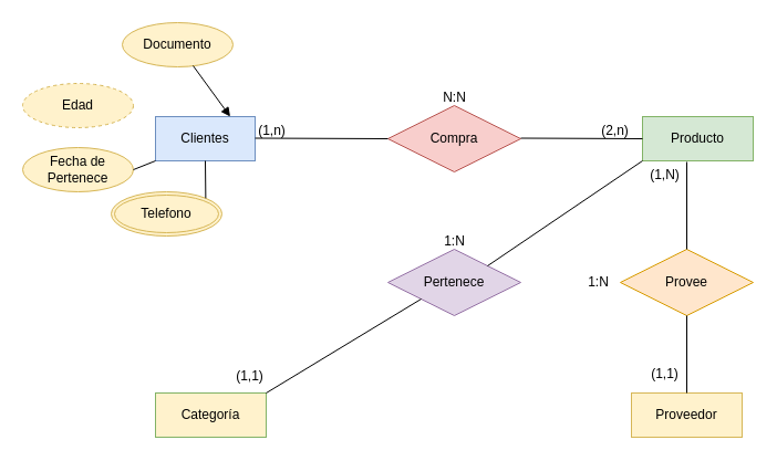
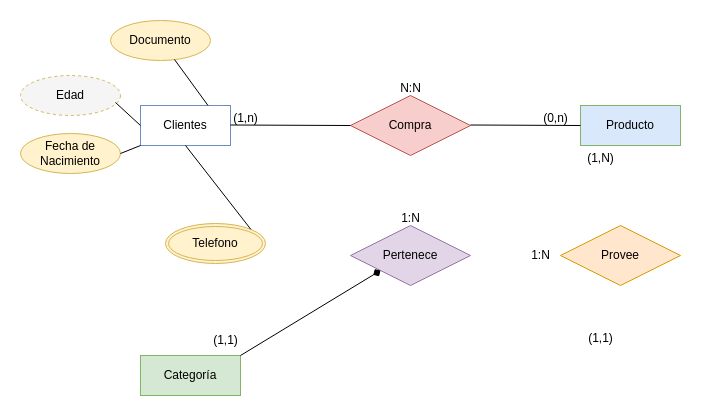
- <mxCell id="20" value="Edad" style="ellipse;whiteSpace=wrap;html=1;align=center;dashed=1;fillColor=#fff2cc;strokeColor=#d6b656;" parent="1" vertex="1"><mxGeometry x="20" y="75" width="100" height="40" as="geometry" /></mxCell>
+ <mxCell id="20" value="Edad" style="ellipse;whiteSpace=wrap;html=1;align=center;dashed=1;fillColor=#f5f5f5;strokeColor=#d6b656;" parent="1" vertex="1"><mxGeometry x="20" y="75" width="100" height="40" as="geometry" /></mxCell>
- <mxCell id="27" value="" style="endArrow=block;html=1;rounded=0;exitX=0.64;exitY=0.975;exitDx=0;exitDy=0;exitPerimeter=0;entryX=0.75;entryY=0;entryDx=0;entryDy=0;" parent="1" source="11" target="3" edge="1"><mxGeometry relative="1" as="geometry"><mxPoint x="290" y="225" as="sourcePoint" /><mxPoint x="450" y="225" as="targetPoint" /></mxGeometry></mxCell>
+ <mxCell id="27" value="" style="endArrow=none;html=1;rounded=0;exitX=0.64;exitY=0.975;exitDx=0;exitDy=0;exitPerimeter=0;entryX=0.75;entryY=0;entryDx=0;entryDy=0;" parent="1" source="11" target="3" edge="1"><mxGeometry relative="1" as="geometry"><mxPoint x="290" y="225" as="sourcePoint" /><mxPoint x="450" y="225" as="targetPoint" /></mxGeometry></mxCell>
+ <mxCell id="29" value="" style="endArrow=none;html=1;rounded=0;exitX=0.95;exitY=0.675;exitDx=0;exitDy=0;exitPerimeter=0;entryX=0;entryY=0.5;entryDx=0;entryDy=0;" parent="1" source="20" target="3" edge="1"><mxGeometry relative="1" as="geometry"><mxPoint x="290" y="225" as="sourcePoint" /><mxPoint x="450" y="225" as="targetPoint" /></mxGeometry></mxCell>
- <mxCell id="9" value="(2,n)" style="text;html=1;align=center;verticalAlign=middle;resizable=0;points=[];autosize=1;strokeColor=none;fillColor=none;" parent="1" vertex="1"><mxGeometry x="530" y="103" width="50" height="30" as="geometry" /></mxCell>
+ <mxCell id="9" value="(0,n)" style="text;html=1;align=center;verticalAlign=middle;resizable=0;points=[];autosize=1;strokeColor=none;fillColor=none;" parent="1" vertex="1"><mxGeometry x="530" y="103" width="50" height="30" as="geometry" /></mxCell>
- <mxCell id="3" value="Clientes" style="whiteSpace=wrap;html=1;align=center;fillColor=#dae8fc;strokeColor=#6c8ebf;" parent="1" vertex="1"><mxGeometry x="140" y="105" width="90" height="40" as="geometry" /></mxCell>
+ <mxCell id="3" value="Clientes" style="whiteSpace=wrap;html=1;align=center;fillColor=#ffffff;strokeColor=#6c8ebf;" parent="1" vertex="1"><mxGeometry x="140" y="105" width="90" height="40" as="geometry" /></mxCell>
- <mxCell id="4" value="Producto" style="whiteSpace=wrap;html=1;align=center;fillColor=#d5e8d4;strokeColor=#82b366;" parent="1" vertex="1"><mxGeometry x="580" y="105" width="100" height="40" as="geometry" /></mxCell>
+ <mxCell id="4" value="Producto" style="whiteSpace=wrap;html=1;align=center;fillColor=#dae8fc;strokeColor=#82b366;" parent="1" vertex="1"><mxGeometry x="580" y="105" width="100" height="40" as="geometry" /></mxCell>
- <mxCell id="10" value="Fecha de Pertenece" style="ellipse;whiteSpace=wrap;html=1;align=center;fillColor=#fff2cc;strokeColor=#d6b656;" parent="1" vertex="1"><mxGeometry x="20" y="133" width="100" height="40" as="geometry" /></mxCell>
+ <mxCell id="10" value="Fecha de Nacimiento" style="ellipse;whiteSpace=wrap;html=1;align=center;fillColor=#fff2cc;strokeColor=#d6b656;" parent="1" vertex="1"><mxGeometry x="20" y="133" width="100" height="40" as="geometry" /></mxCell>
- <mxCell id="16" value="" style="endArrow=none;html=1;rounded=0;entryX=0.5;entryY=0;entryDx=0;entryDy=0;exitX=0.4;exitY=1.025;exitDx=0;exitDy=0;exitPerimeter=0;" parent="1" source="4" target="13" edge="1"><mxGeometry relative="1" as="geometry"><mxPoint x="620" y="147" as="sourcePoint" /><mxPoint x="620" y="222" as="targetPoint" /></mxGeometry></mxCell>
- <mxCell id="19" value="" style="endArrow=none;html=1;rounded=0;entryX=0;entryY=1;entryDx=0;entryDy=0;exitX=1;exitY=0;exitDx=0;exitDy=0;" parent="1" source="12" target="4" edge="1"><mxGeometry relative="1" as="geometry"><mxPoint x="440" y="240" as="sourcePoint" /><mxPoint x="580" y="155" as="targetPoint" /></mxGeometry></mxCell>
- <mxCell id="21" value="Telefono" style="ellipse;shape=doubleEllipse;margin=3;whiteSpace=wrap;html=1;align=center;fillColor=#fff2cc;strokeColor=#d6b656;" parent="1" vertex="1"><mxGeometry x="100" y="173" width="100" height="40" as="geometry" /></mxCell>
+ <mxCell id="21" value="Telefono" style="ellipse;shape=doubleEllipse;margin=3;whiteSpace=wrap;html=1;align=center;fillColor=#fff2cc;strokeColor=#d6b656;" parent="1" vertex="1"><mxGeometry x="165" y="223" width="100" height="40" as="geometry" /></mxCell>
- <mxCell id="18" value="" style="endArrow=none;html=1;rounded=0;exitX=1;exitY=0;exitDx=0;exitDy=0;entryX=0;entryY=1;entryDx=0;entryDy=0;" parent="1" source="15" target="12" edge="1"><mxGeometry relative="1" as="geometry"><mxPoint x="290" y="225" as="sourcePoint" /><mxPoint x="450" y="225" as="targetPoint" /></mxGeometry></mxCell>
+ <mxCell id="18" value="" style="endArrow=diamond;html=1;rounded=0;exitX=1;exitY=0;exitDx=0;exitDy=0;entryX=0;entryY=1;entryDx=0;entryDy=0;" parent="1" source="15" target="12" edge="1"><mxGeometry relative="1" as="geometry"><mxPoint x="290" y="225" as="sourcePoint" /><mxPoint x="450" y="225" as="targetPoint" /></mxGeometry></mxCell>
- <mxCell id="17" value="" style="endArrow=none;html=1;rounded=0;exitX=0.5;exitY=1;exitDx=0;exitDy=0;entryX=0.5;entryY=0;entryDx=0;entryDy=0;" parent="1" source="13" target="14" edge="1"><mxGeometry relative="1" as="geometry"><mxPoint x="600" y="315" as="sourcePoint" /><mxPoint x="620" y="352" as="targetPoint" /></mxGeometry></mxCell>
- <mxCell id="15" value="Categoría" style="whiteSpace=wrap;html=1;align=center;fillColor=#fff2cc;strokeColor=#82b366;" parent="1" vertex="1"><mxGeometry x="140" y="355" width="100" height="40" as="geometry" /></mxCell>
+ <mxCell id="15" value="Categoría" style="whiteSpace=wrap;html=1;align=center;fillColor=#d5e8d4;strokeColor=#82b366;" parent="1" vertex="1"><mxGeometry x="140" y="355" width="100" height="40" as="geometry" /></mxCell>
- <mxCell id="14" value="Proveedor" style="whiteSpace=wrap;html=1;align=center;fillColor=#fff2cc;strokeColor=#d6b656;" parent="1" vertex="1"><mxGeometry x="570" y="355" width="100" height="40" as="geometry" /></mxCell>
